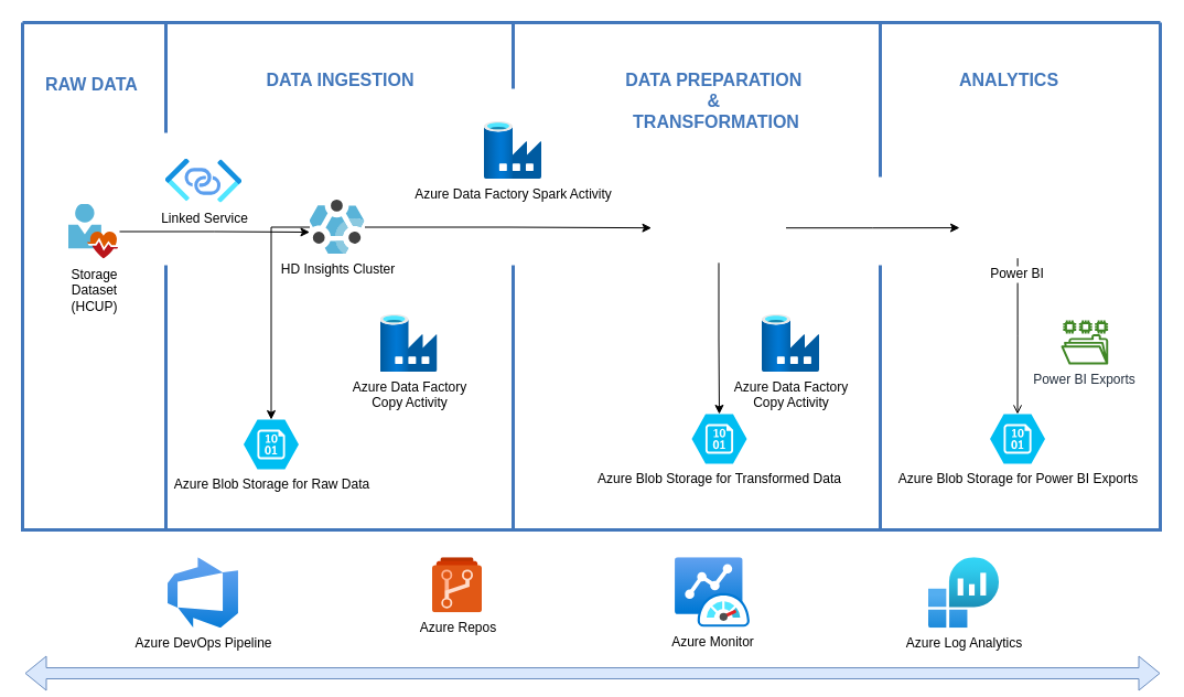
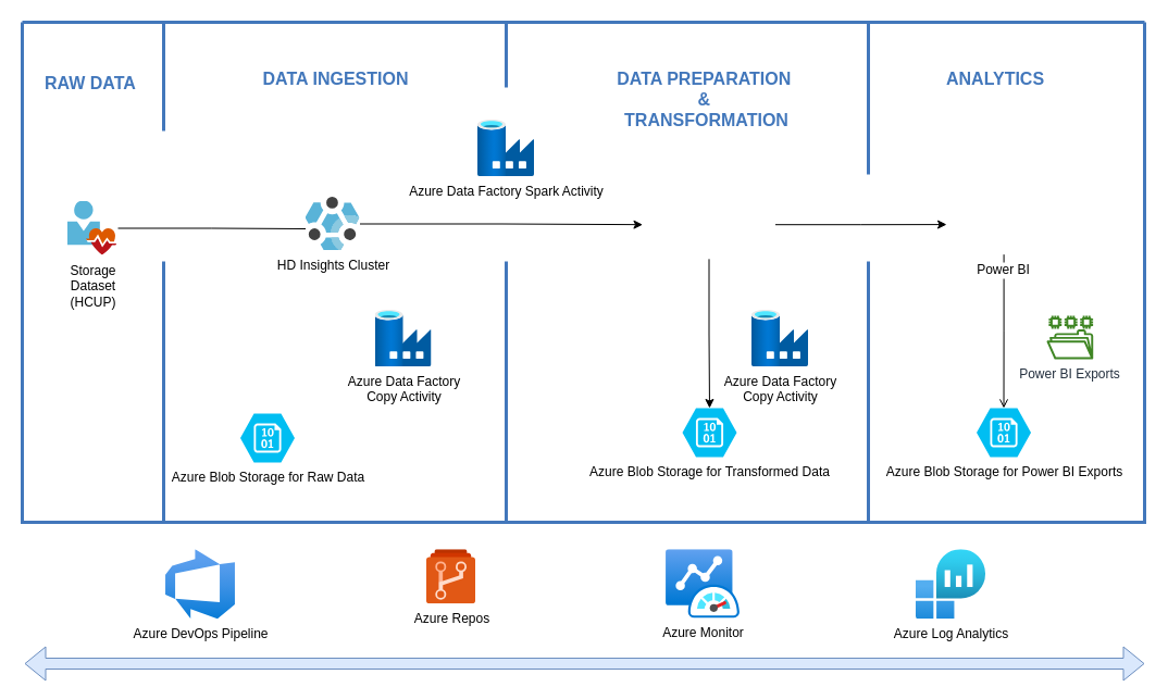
- <mxCell id="15" value="Linked Service" style="aspect=fixed;html=1;points=[];align=center;image;fontSize=12;image=img/lib/azure2/networking/Private_Link_Service.svg;" parent="2" vertex="1"><mxGeometry x="130" y="123.5" width="69" height="40" as="geometry" /></mxCell>
- <mxCell id="10" style="edgeStyle=orthogonalEdgeStyle;rounded=0;orthogonalLoop=1;jettySize=auto;html=1;entryX=0;entryY=0.592;entryDx=0;entryDy=0;entryPerimeter=0;" parent="2" source="11" target="14" edge="1"><mxGeometry relative="1" as="geometry" /></mxCell>
+ <mxCell id="10" style="edgeStyle=orthogonalEdgeStyle;rounded=0;orthogonalLoop=1;jettySize=auto;html=1;entryX=0;entryY=0.592;entryDx=0;entryDy=0;entryPerimeter=0;endArrow=none;" parent="2" source="11" target="14" edge="1"><mxGeometry relative="1" as="geometry" /></mxCell>
- <mxCell id="12" style="edgeStyle=orthogonalEdgeStyle;rounded=0;orthogonalLoop=1;jettySize=auto;html=1;entryX=0.5;entryY=0;entryDx=0;entryDy=0;entryPerimeter=0;" parent="2" source="14" target="16" edge="1"><mxGeometry relative="1" as="geometry" /></mxCell>
